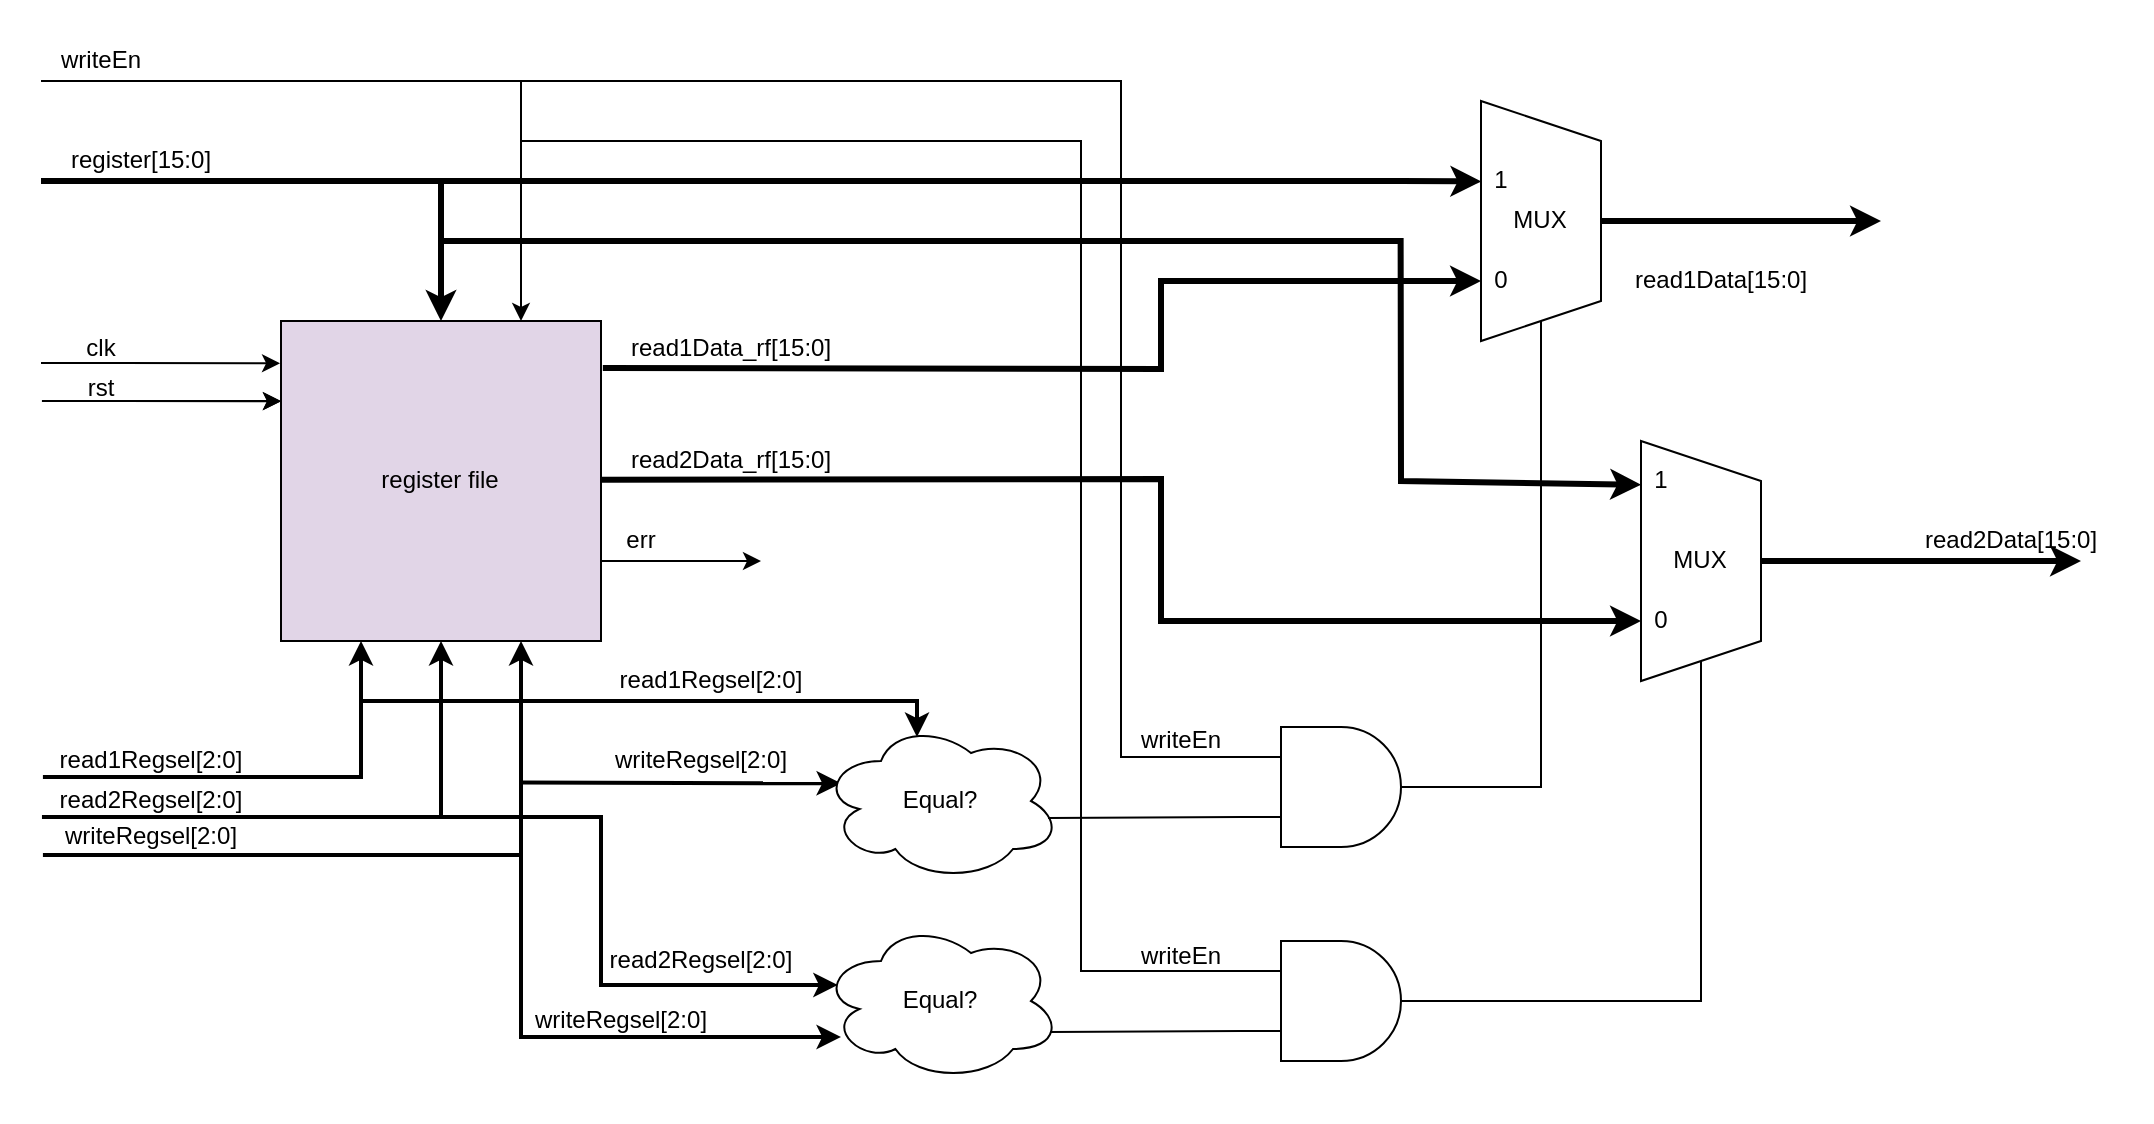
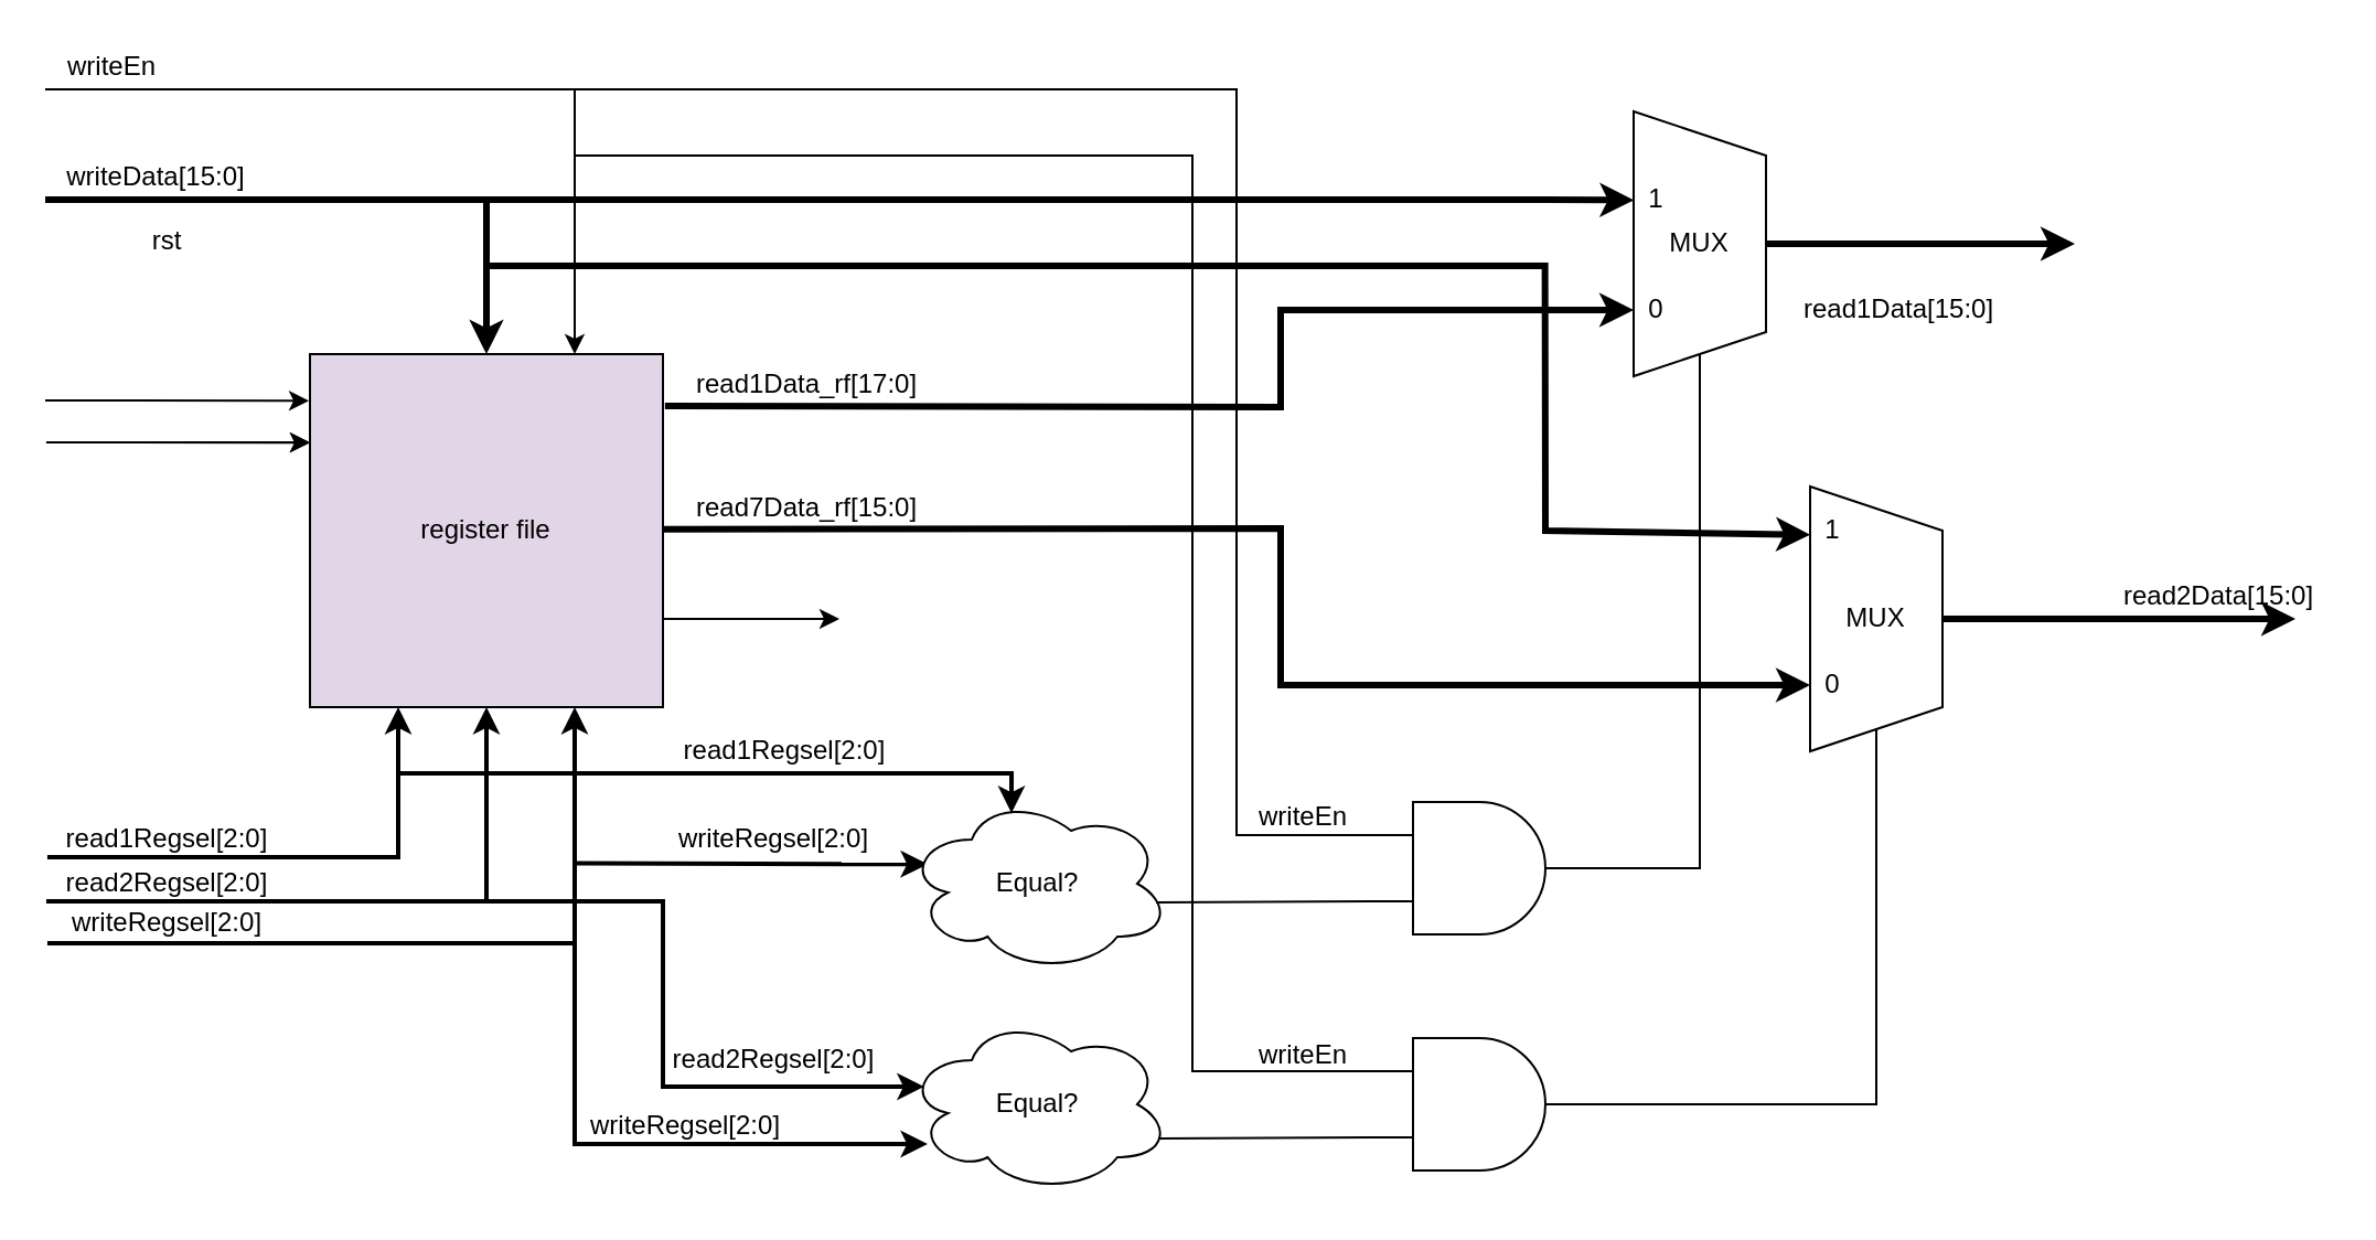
- <mxCell id="8" value="register[15:0]" style="text;html=1;align=center;verticalAlign=middle;resizable=0;points=[];autosize=1;strokeColor=none;fillColor=none;" vertex="1" parent="1"><mxGeometry x="20" y="70" width="100" height="20" as="geometry" /></mxCell>
+ <mxCell id="8" value="writeData[15:0]" style="text;html=1;align=center;verticalAlign=middle;resizable=0;points=[];autosize=1;strokeColor=none;fillColor=none;" vertex="1" parent="1"><mxGeometry x="20" y="70" width="100" height="20" as="geometry" /></mxCell>
- <mxCell id="6" value="clk" style="text;html=1;align=center;verticalAlign=middle;resizable=0;points=[];autosize=1;strokeColor=none;fillColor=none;" vertex="1" parent="1"><mxGeometry x="35" y="164" width="30" height="20" as="geometry" /></mxCell>
- <mxCell id="15" value="read1Data_rf[15:0]" style="text;html=1;align=center;verticalAlign=middle;resizable=0;points=[];autosize=1;strokeColor=none;fillColor=none;" vertex="1" parent="1"><mxGeometry x="305" y="164" width="120" height="20" as="geometry" /></mxCell>
+ <mxCell id="15" value="read1Data_rf[17:0]" style="text;html=1;align=center;verticalAlign=middle;resizable=0;points=[];autosize=1;strokeColor=none;fillColor=none;" vertex="1" parent="1"><mxGeometry x="305" y="164" width="120" height="20" as="geometry" /></mxCell>
- <mxCell id="7" value="rst" style="text;html=1;align=center;verticalAlign=middle;resizable=0;points=[];autosize=1;strokeColor=none;fillColor=none;" vertex="1" parent="1"><mxGeometry x="35" y="184" width="30" height="20" as="geometry" /></mxCell>
+ <mxCell id="7" value="rst" style="text;html=1;align=center;verticalAlign=middle;resizable=0;points=[];autosize=1;strokeColor=none;fillColor=none;" vertex="1" parent="1"><mxGeometry x="60" y="99" width="30" height="20" as="geometry" /></mxCell>
- <mxCell id="16" value="read2Data_rf[15:0]" style="text;html=1;align=center;verticalAlign=middle;resizable=0;points=[];autosize=1;strokeColor=none;fillColor=none;" vertex="1" parent="1"><mxGeometry x="305" y="220" width="120" height="20" as="geometry" /></mxCell>
+ <mxCell id="16" value="read7Data_rf[15:0]" style="text;html=1;align=center;verticalAlign=middle;resizable=0;points=[];autosize=1;strokeColor=none;fillColor=none;" vertex="1" parent="1"><mxGeometry x="305" y="220" width="120" height="20" as="geometry" /></mxCell>
- <mxCell id="14" value="err" style="text;html=1;align=center;verticalAlign=middle;resizable=0;points=[];autosize=1;strokeColor=none;fillColor=none;" vertex="1" parent="1"><mxGeometry x="305" y="260" width="30" height="20" as="geometry" /></mxCell>
